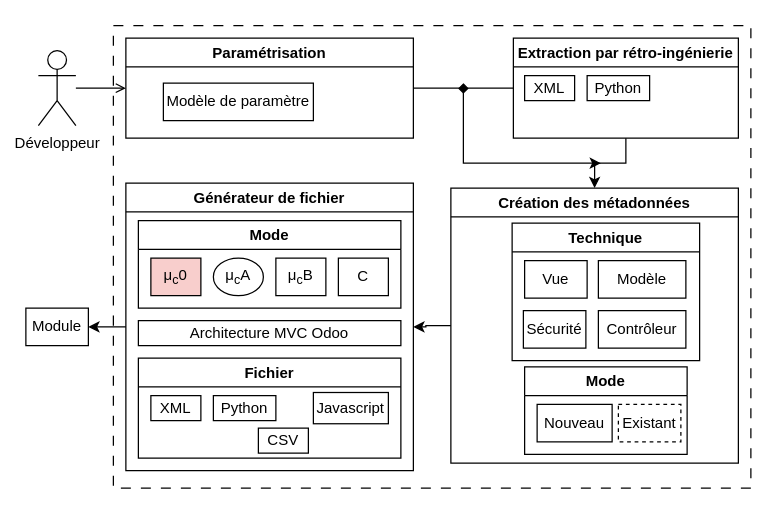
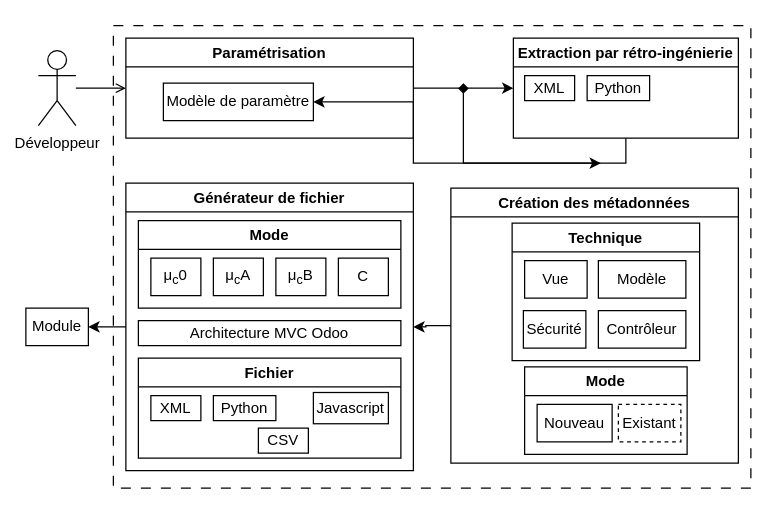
- <mxCell id="5" style="edgeStyle=orthogonalEdgeStyle;rounded=0;orthogonalLoop=1;jettySize=auto;html=1;entryX=0;entryY=0.5;entryDx=0;entryDy=0;endArrow=none;" edge="1" parent="1" source="6" target="9"><mxGeometry relative="1" as="geometry" /></mxCell>
+ <mxCell id="5" style="edgeStyle=orthogonalEdgeStyle;rounded=0;orthogonalLoop=1;jettySize=auto;html=1;entryX=0;entryY=0.5;entryDx=0;entryDy=0;" edge="1" parent="1" source="6" target="9"><mxGeometry relative="1" as="geometry" /></mxCell>
- <mxCell id="8" style="edgeStyle=orthogonalEdgeStyle;rounded=0;orthogonalLoop=1;jettySize=auto;html=1;entryX=0.5;entryY=0;entryDx=0;entryDy=0;exitX=0.5;exitY=1;exitDx=0;exitDy=0;" edge="1" parent="1" source="9" target="13"><mxGeometry relative="1" as="geometry" /></mxCell>
+ <mxCell id="8" style="edgeStyle=orthogonalEdgeStyle;rounded=0;orthogonalLoop=1;jettySize=auto;html=1;exitX=0.5;exitY=1;exitDx=0;exitDy=0;" edge="1" parent="1" source="9" target="7"><mxGeometry relative="1" as="geometry" /></mxCell>
- <mxCell id="26" value="μ&lt;sub&gt;c&lt;/sub&gt;0" style="rounded=0;whiteSpace=wrap;html=1;fillColor=#f8cecc;" vertex="1" parent="24"><mxGeometry x="10" y="30" width="40" height="30" as="geometry" /></mxCell>
+ <mxCell id="26" value="μ&lt;sub&gt;c&lt;/sub&gt;0" style="rounded=0;whiteSpace=wrap;html=1;" vertex="1" parent="24"><mxGeometry x="10" y="30" width="40" height="30" as="geometry" /></mxCell>
- <mxCell id="27" value="μ&lt;sub&gt;c&lt;/sub&gt;A" style="ellipse;whiteSpace=wrap;html=1;" vertex="1" parent="24"><mxGeometry x="60" y="30" width="40" height="30" as="geometry" /></mxCell>
+ <mxCell id="27" value="μ&lt;sub&gt;c&lt;/sub&gt;A" style="rounded=0;whiteSpace=wrap;html=1;" vertex="1" parent="24"><mxGeometry x="60" y="30" width="40" height="30" as="geometry" /></mxCell>
